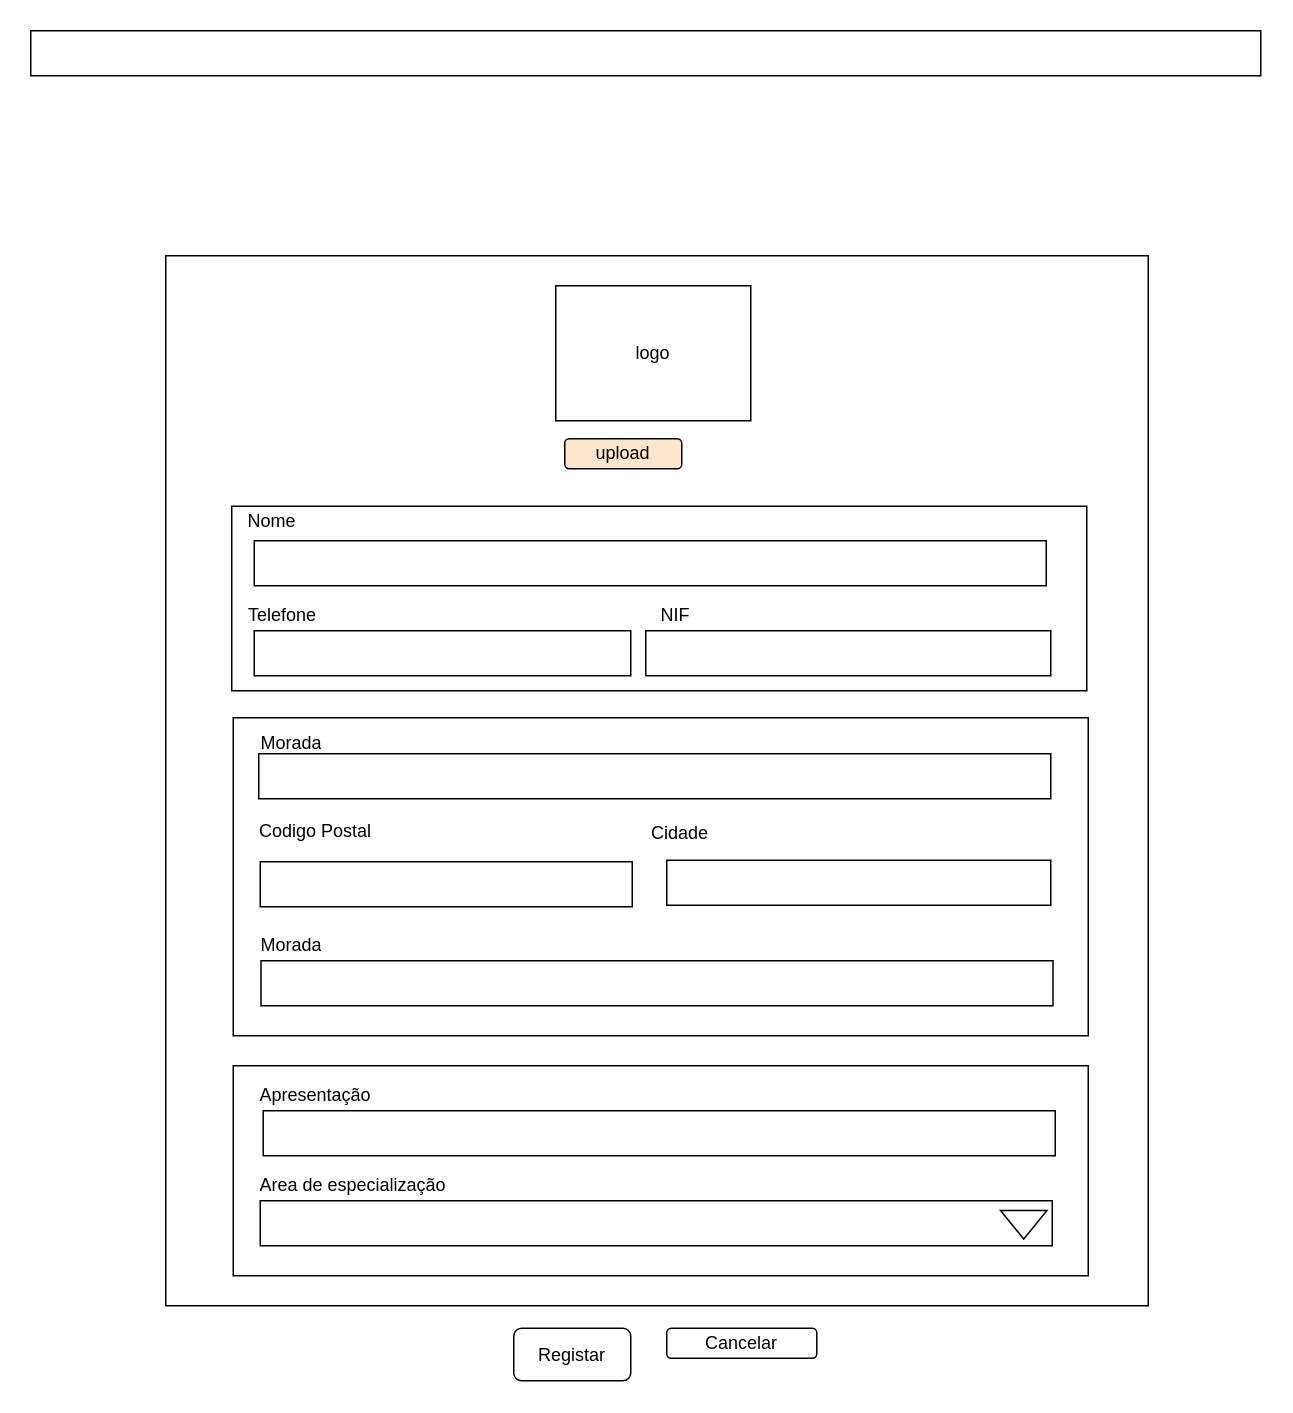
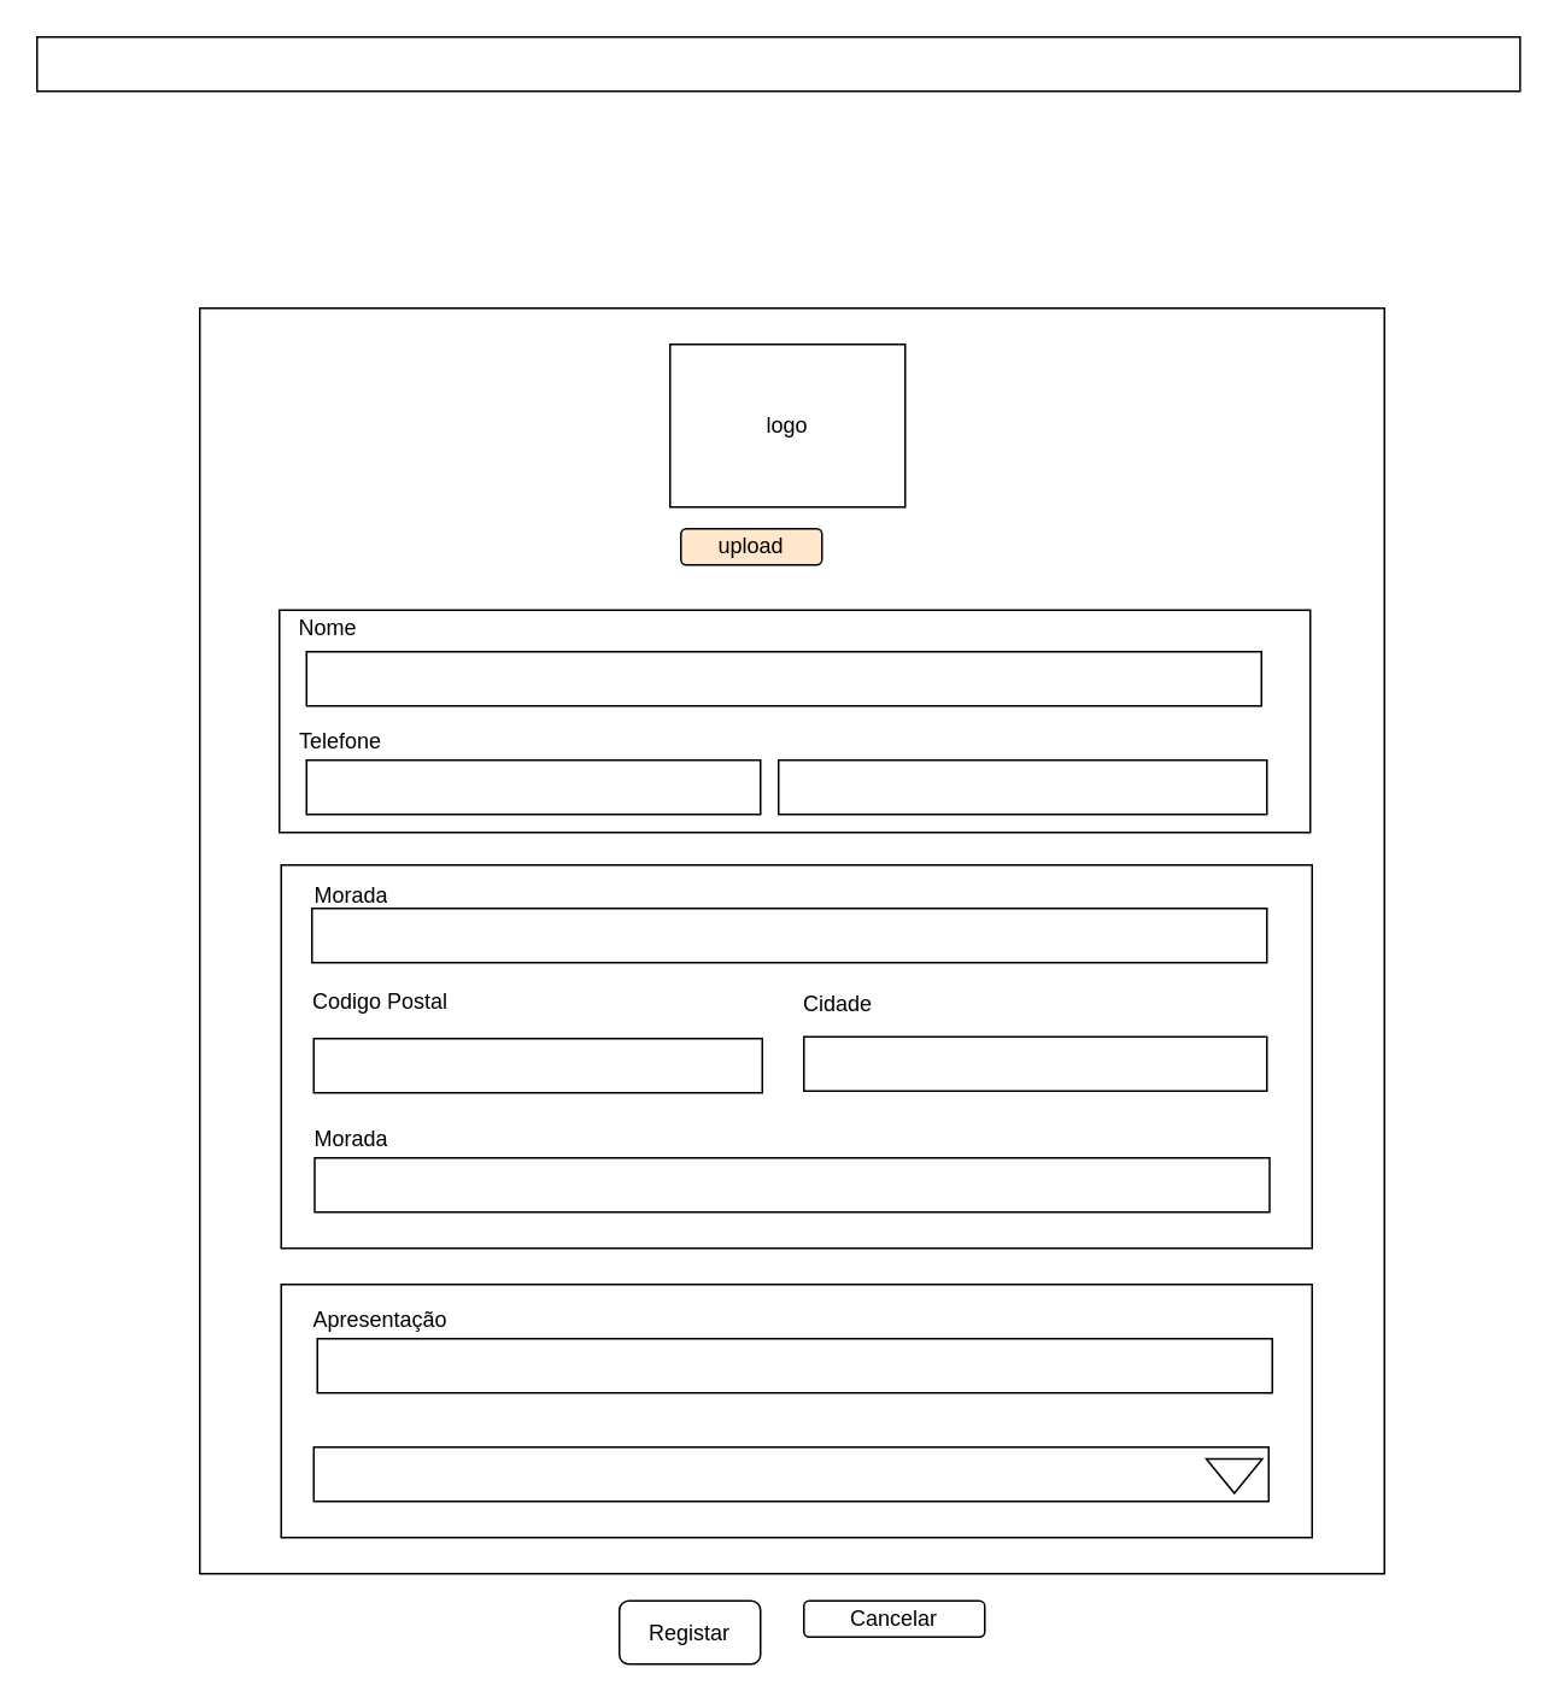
- <mxCell id="20" value="NIF" style="text;html=1;strokeColor=none;fillColor=none;align=center;verticalAlign=middle;whiteSpace=wrap;overflow=hidden;" parent="1" vertex="1"><mxGeometry x="370" y="400" width="160" height="20" as="geometry" /></mxCell>
- <mxCell id="14" value="Cidade" style="text;html=1;strokeColor=none;fillColor=none;align=center;verticalAlign=middle;whiteSpace=wrap;overflow=hidden;" parent="1" vertex="1"><mxGeometry x="373" y="545" width="160" height="20" as="geometry" /></mxCell>
+ <mxCell id="14" value="Cidade" style="text;html=1;strokeColor=none;fillColor=none;align=center;verticalAlign=middle;whiteSpace=wrap;overflow=hidden;" parent="1" vertex="1"><mxGeometry x="383" y="545" width="160" height="20" as="geometry" /></mxCell>
- <mxCell id="27" value="Area de especialização" style="text;html=1;strokeColor=none;fillColor=none;align=center;verticalAlign=middle;whiteSpace=wrap;overflow=hidden;" parent="1" vertex="1"><mxGeometry x="155" y="780" width="160" height="20" as="geometry" /></mxCell>
